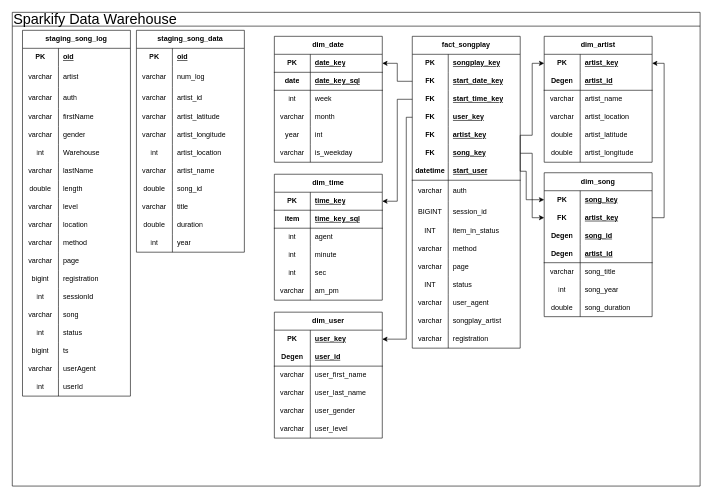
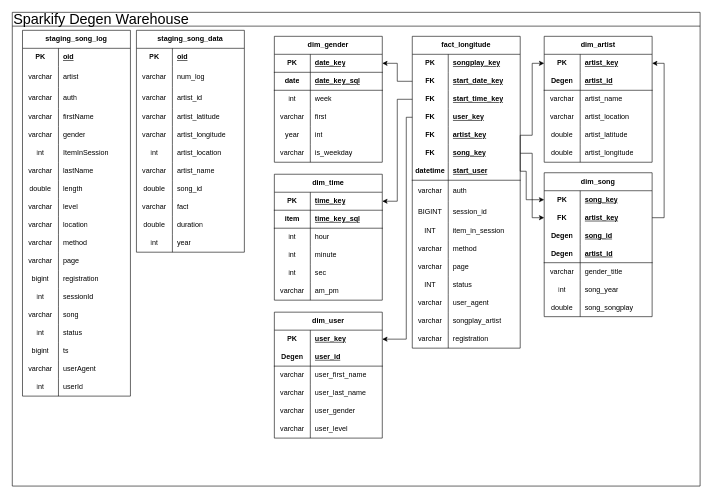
- <mxCell id="2" value="&lt;span style=&quot;font-weight: normal;&quot;&gt;&lt;font style=&quot;font-size: 24px;&quot;&gt;Sparkify Data Warehouse&lt;/font&gt;&lt;/span&gt;" style="swimlane;whiteSpace=wrap;html=1;align=left;" parent="1" vertex="1"><mxGeometry x="20" y="20" width="1147" height="790" as="geometry" /></mxCell>
+ <mxCell id="2" value="&lt;span style=&quot;font-weight: normal;&quot;&gt;&lt;font style=&quot;font-size: 24px;&quot;&gt;Sparkify Degen Warehouse&lt;/font&gt;&lt;/span&gt;" style="swimlane;whiteSpace=wrap;html=1;align=left;" parent="1" vertex="1"><mxGeometry x="20" y="20" width="1147" height="790" as="geometry" /></mxCell>
- <mxCell id="3" value="dim_date" style="shape=table;startSize=30;container=1;collapsible=1;childLayout=tableLayout;fixedRows=1;rowLines=0;fontStyle=1;align=center;resizeLast=1;html=1;whiteSpace=wrap;" parent="2" vertex="1"><mxGeometry x="437" y="40" width="180" height="210" as="geometry" /></mxCell>
+ <mxCell id="3" value="dim_gender" style="shape=table;startSize=30;container=1;collapsible=1;childLayout=tableLayout;fixedRows=1;rowLines=0;fontStyle=1;align=center;resizeLast=1;html=1;whiteSpace=wrap;" parent="2" vertex="1"><mxGeometry x="437" y="40" width="180" height="210" as="geometry" /></mxCell>
- <mxCell id="94" value="fact_songplay" style="shape=table;startSize=30;container=1;collapsible=1;childLayout=tableLayout;fixedRows=1;rowLines=0;fontStyle=1;align=center;resizeLast=1;html=1;whiteSpace=wrap;" parent="2" vertex="1"><mxGeometry x="667" y="40" width="180" height="520" as="geometry" /></mxCell>
+ <mxCell id="94" value="fact_longitude" style="shape=table;startSize=30;container=1;collapsible=1;childLayout=tableLayout;fixedRows=1;rowLines=0;fontStyle=1;align=center;resizeLast=1;html=1;whiteSpace=wrap;" parent="2" vertex="1"><mxGeometry x="667" y="40" width="180" height="520" as="geometry" /></mxCell>
- <mxCell id="15" value="month" style="shape=partialRectangle;connectable=0;fillColor=none;top=0;left=0;bottom=0;right=0;align=left;spacingLeft=6;overflow=hidden;html=1;whiteSpace=wrap;" parent="13" vertex="1"><mxGeometry x="60" width="120" height="30" as="geometry"><mxRectangle width="120" height="30" as="alternateBounds" /></mxGeometry></mxCell>
+ <mxCell id="15" value="first" style="shape=partialRectangle;connectable=0;fillColor=none;top=0;left=0;bottom=0;right=0;align=left;spacingLeft=6;overflow=hidden;html=1;whiteSpace=wrap;" parent="13" vertex="1"><mxGeometry x="60" width="120" height="30" as="geometry"><mxRectangle width="120" height="30" as="alternateBounds" /></mxGeometry></mxCell>
- <mxCell id="209" value="Warehouse" style="shape=partialRectangle;connectable=0;fillColor=none;top=0;left=0;bottom=0;right=0;align=left;spacingLeft=6;overflow=hidden;html=1;whiteSpace=wrap;" vertex="1" parent="207"><mxGeometry x="60" width="120" height="30" as="geometry"><mxRectangle width="120" height="30" as="alternateBounds" /></mxGeometry></mxCell>
+ <mxCell id="209" value="ItemInSession" style="shape=partialRectangle;connectable=0;fillColor=none;top=0;left=0;bottom=0;right=0;align=left;spacingLeft=6;overflow=hidden;html=1;whiteSpace=wrap;" vertex="1" parent="207"><mxGeometry x="60" width="120" height="30" as="geometry"><mxRectangle width="120" height="30" as="alternateBounds" /></mxGeometry></mxCell>
- <mxCell id="49" value="title" style="shape=partialRectangle;connectable=0;fillColor=none;top=0;left=0;bottom=0;right=0;align=left;spacingLeft=6;overflow=hidden;html=1;whiteSpace=wrap;" vertex="1" parent="47"><mxGeometry x="60" width="120" height="30" as="geometry"><mxRectangle width="120" height="30" as="alternateBounds" /></mxGeometry></mxCell>
+ <mxCell id="49" value="fact" style="shape=partialRectangle;connectable=0;fillColor=none;top=0;left=0;bottom=0;right=0;align=left;spacingLeft=6;overflow=hidden;html=1;whiteSpace=wrap;" vertex="1" parent="47"><mxGeometry x="60" width="120" height="30" as="geometry"><mxRectangle width="120" height="30" as="alternateBounds" /></mxGeometry></mxCell>
- <mxCell id="124" value="item_in_status" style="shape=partialRectangle;connectable=0;fillColor=none;top=0;left=0;bottom=0;right=0;align=left;spacingLeft=6;overflow=hidden;html=1;whiteSpace=wrap;" parent="122" vertex="1"><mxGeometry x="60" width="120" height="30" as="geometry"><mxRectangle width="120" height="30" as="alternateBounds" /></mxGeometry></mxCell>
+ <mxCell id="124" value="item_in_session" style="shape=partialRectangle;connectable=0;fillColor=none;top=0;left=0;bottom=0;right=0;align=left;spacingLeft=6;overflow=hidden;html=1;whiteSpace=wrap;" parent="122" vertex="1"><mxGeometry x="60" width="120" height="30" as="geometry"><mxRectangle width="120" height="30" as="alternateBounds" /></mxGeometry></mxCell>
- <mxCell id="65" value="agent" style="shape=partialRectangle;connectable=0;fillColor=none;top=0;left=0;bottom=0;right=0;align=left;spacingLeft=6;overflow=hidden;html=1;whiteSpace=wrap;" parent="63" vertex="1"><mxGeometry x="60" width="120" height="30" as="geometry"><mxRectangle width="120" height="30" as="alternateBounds" /></mxGeometry></mxCell>
+ <mxCell id="65" value="hour" style="shape=partialRectangle;connectable=0;fillColor=none;top=0;left=0;bottom=0;right=0;align=left;spacingLeft=6;overflow=hidden;html=1;whiteSpace=wrap;" parent="63" vertex="1"><mxGeometry x="60" width="120" height="30" as="geometry"><mxRectangle width="120" height="30" as="alternateBounds" /></mxGeometry></mxCell>
- <mxCell id="160" value="song_title" style="shape=partialRectangle;connectable=0;fillColor=none;top=0;left=0;bottom=0;right=0;align=left;spacingLeft=6;overflow=hidden;html=1;whiteSpace=wrap;" vertex="1" parent="158"><mxGeometry x="60" width="120" height="30" as="geometry"><mxRectangle width="120" height="30" as="alternateBounds" /></mxGeometry></mxCell>
+ <mxCell id="160" value="gender_title" style="shape=partialRectangle;connectable=0;fillColor=none;top=0;left=0;bottom=0;right=0;align=left;spacingLeft=6;overflow=hidden;html=1;whiteSpace=wrap;" vertex="1" parent="158"><mxGeometry x="60" width="120" height="30" as="geometry"><mxRectangle width="120" height="30" as="alternateBounds" /></mxGeometry></mxCell>
- <mxCell id="166" value="song_duration" style="shape=partialRectangle;connectable=0;fillColor=none;top=0;left=0;bottom=0;right=0;align=left;spacingLeft=6;overflow=hidden;html=1;whiteSpace=wrap;" vertex="1" parent="164"><mxGeometry x="60" width="120" height="30" as="geometry"><mxRectangle width="120" height="30" as="alternateBounds" /></mxGeometry></mxCell>
+ <mxCell id="166" value="song_songplay" style="shape=partialRectangle;connectable=0;fillColor=none;top=0;left=0;bottom=0;right=0;align=left;spacingLeft=6;overflow=hidden;html=1;whiteSpace=wrap;" vertex="1" parent="164"><mxGeometry x="60" width="120" height="30" as="geometry"><mxRectangle width="120" height="30" as="alternateBounds" /></mxGeometry></mxCell>
